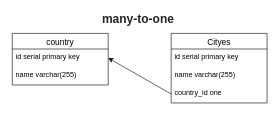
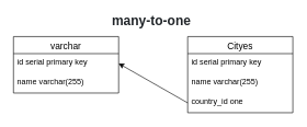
- <mxCell id="2" value="country" style="swimlane;fontStyle=0;childLayout=stackLayout;horizontal=1;startSize=26;horizontalStack=0;resizeParent=1;resizeParentMax=0;resizeLast=0;collapsible=1;marginBottom=0;align=center;fontSize=14;" vertex="1" parent="1"><mxGeometry x="20" y="55" width="160" height="86" as="geometry" /></mxCell>
+ <mxCell id="2" value="varchar" style="swimlane;fontStyle=0;childLayout=stackLayout;horizontal=1;startSize=26;horizontalStack=0;resizeParent=1;resizeParentMax=0;resizeLast=0;collapsible=1;marginBottom=0;align=center;fontSize=14;" vertex="1" parent="1"><mxGeometry x="20" y="55" width="160" height="86" as="geometry" /></mxCell>
